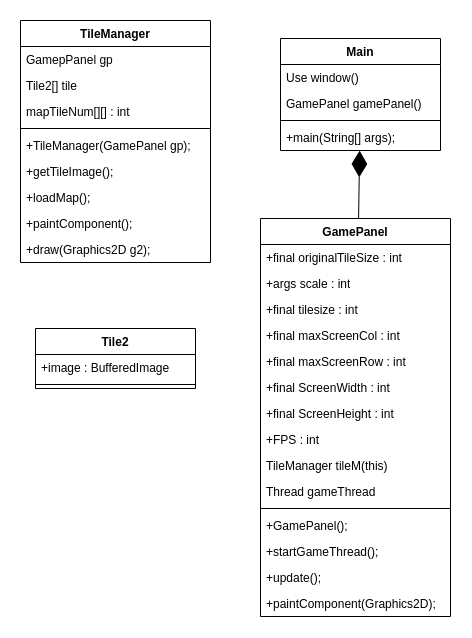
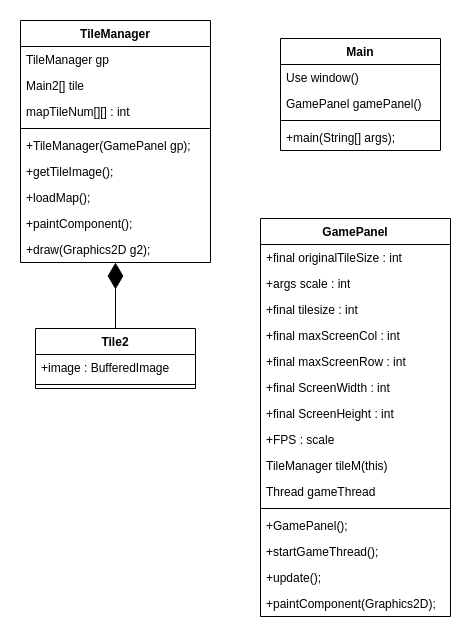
- <mxCell id="27" value="&lt;div&gt;GamepPanel gp&lt;br&gt;&lt;/div&gt;" style="text;strokeColor=none;fillColor=none;align=left;verticalAlign=top;spacingLeft=4;spacingRight=4;overflow=hidden;rotatable=0;points=[[0,0.5],[1,0.5]];portConstraint=eastwest;whiteSpace=wrap;html=1;" vertex="1" parent="26"><mxGeometry y="26" width="190" height="26" as="geometry" /></mxCell>
+ <mxCell id="27" value="&lt;div&gt;TileManager gp&lt;br&gt;&lt;/div&gt;" style="text;strokeColor=none;fillColor=none;align=left;verticalAlign=top;spacingLeft=4;spacingRight=4;overflow=hidden;rotatable=0;points=[[0,0.5],[1,0.5]];portConstraint=eastwest;whiteSpace=wrap;html=1;" vertex="1" parent="26"><mxGeometry y="26" width="190" height="26" as="geometry" /></mxCell>
- <mxCell id="28" value="&lt;div&gt;Tile2[] tile&lt;br&gt;&lt;/div&gt;" style="text;strokeColor=none;fillColor=none;align=left;verticalAlign=top;spacingLeft=4;spacingRight=4;overflow=hidden;rotatable=0;points=[[0,0.5],[1,0.5]];portConstraint=eastwest;whiteSpace=wrap;html=1;" vertex="1" parent="26"><mxGeometry y="52" width="190" height="26" as="geometry" /></mxCell>
+ <mxCell id="28" value="&lt;div&gt;Main2[] tile&lt;br&gt;&lt;/div&gt;" style="text;strokeColor=none;fillColor=none;align=left;verticalAlign=top;spacingLeft=4;spacingRight=4;overflow=hidden;rotatable=0;points=[[0,0.5],[1,0.5]];portConstraint=eastwest;whiteSpace=wrap;html=1;" vertex="1" parent="26"><mxGeometry y="52" width="190" height="26" as="geometry" /></mxCell>
- <mxCell id="37" value="" style="endArrow=diamondThin;endFill=1;endSize=24;html=1;rounded=0;" edge="1" parent="1" source="7" target="2"><mxGeometry width="160" relative="1" as="geometry"><mxPoint x="240" y="118" as="sourcePoint" /><mxPoint x="400" y="118" as="targetPoint" /></mxGeometry></mxCell>
+ <mxCell id="36" value="" style="endArrow=diamondThin;endFill=1;endSize=24;html=1;rounded=0;" edge="1" parent="1" source="23" target="26"><mxGeometry width="160" relative="1" as="geometry"><mxPoint x="110" y="138" as="sourcePoint" /><mxPoint x="270" y="138" as="targetPoint" /></mxGeometry></mxCell>
- <mxCell id="15" value="&lt;div&gt;+FPS : int&lt;/div&gt;" style="text;strokeColor=none;fillColor=none;align=left;verticalAlign=top;spacingLeft=4;spacingRight=4;overflow=hidden;rotatable=0;points=[[0,0.5],[1,0.5]];portConstraint=eastwest;whiteSpace=wrap;html=1;" vertex="1" parent="7"><mxGeometry y="208" width="190" height="26" as="geometry" /></mxCell>
+ <mxCell id="15" value="&lt;div&gt;+FPS : scale&lt;/div&gt;" style="text;strokeColor=none;fillColor=none;align=left;verticalAlign=top;spacingLeft=4;spacingRight=4;overflow=hidden;rotatable=0;points=[[0,0.5],[1,0.5]];portConstraint=eastwest;whiteSpace=wrap;html=1;" vertex="1" parent="7"><mxGeometry y="208" width="190" height="26" as="geometry" /></mxCell>
